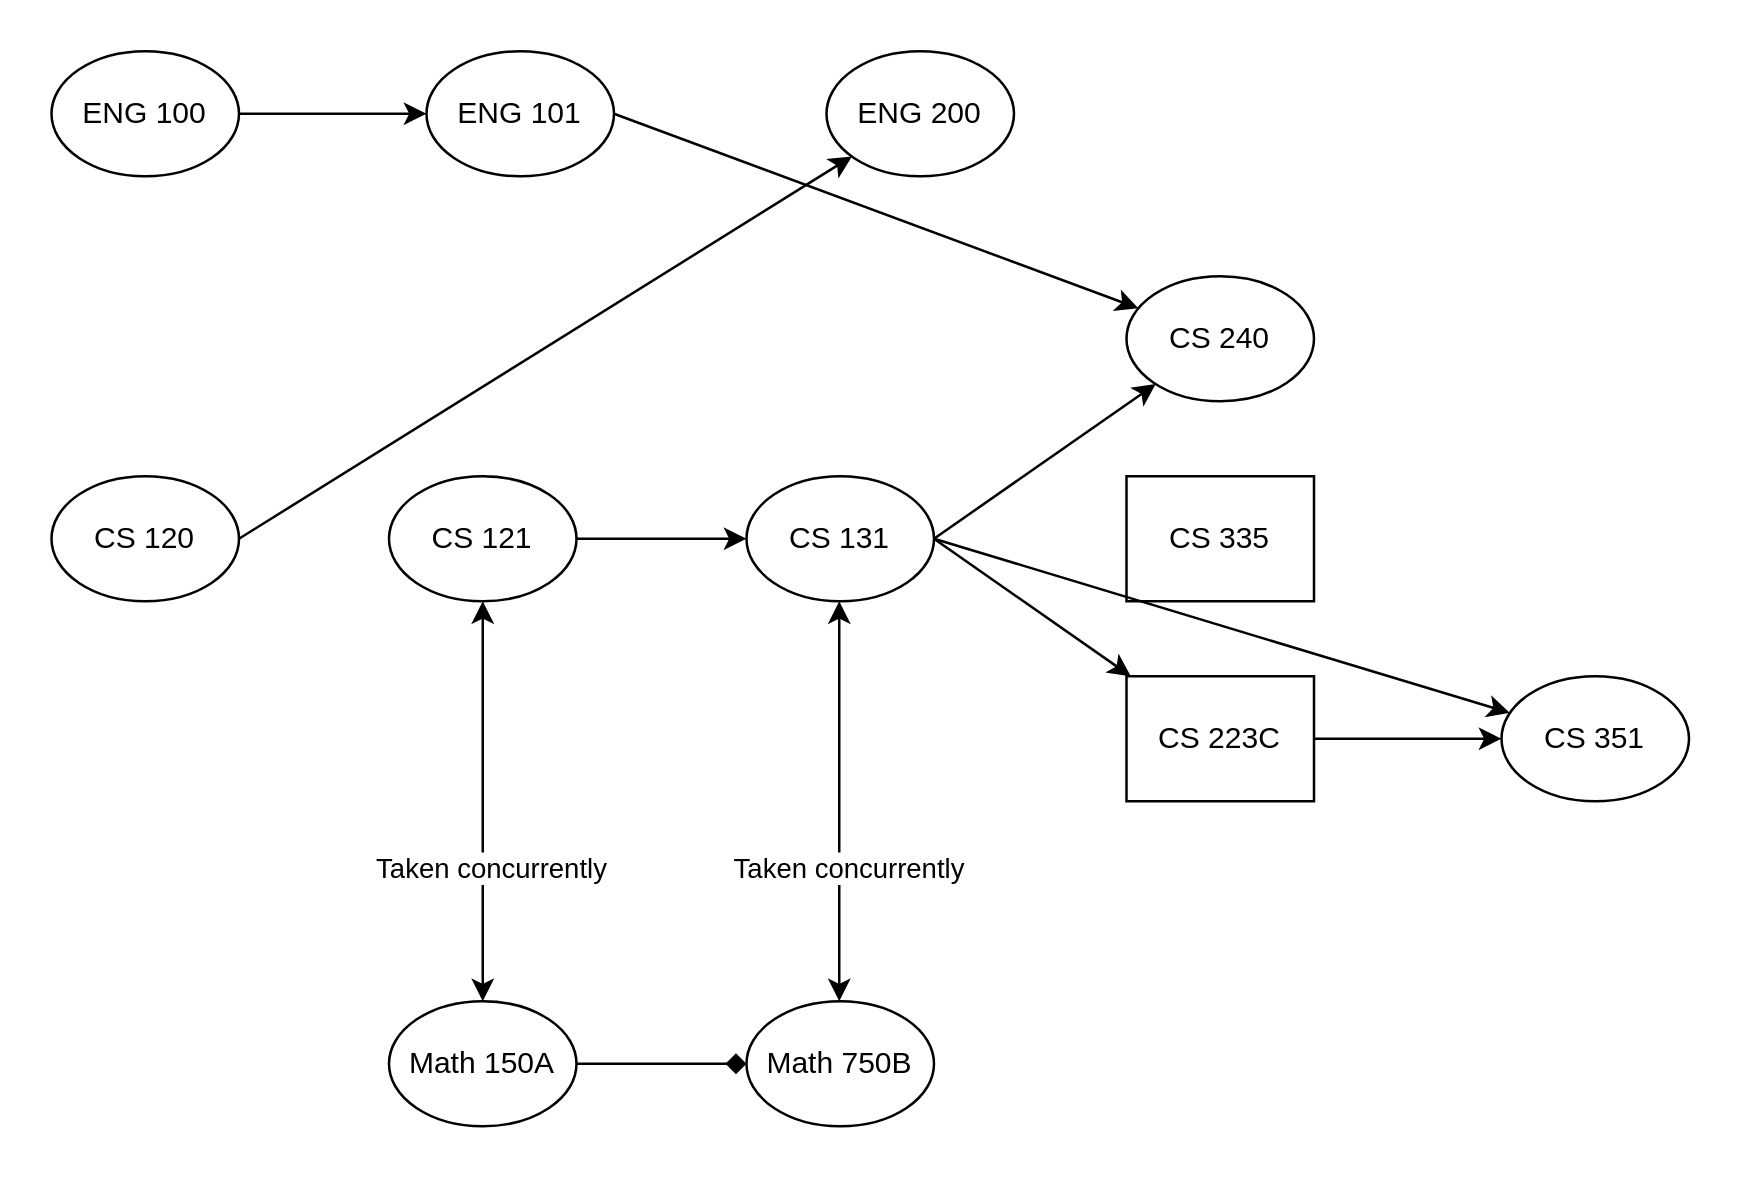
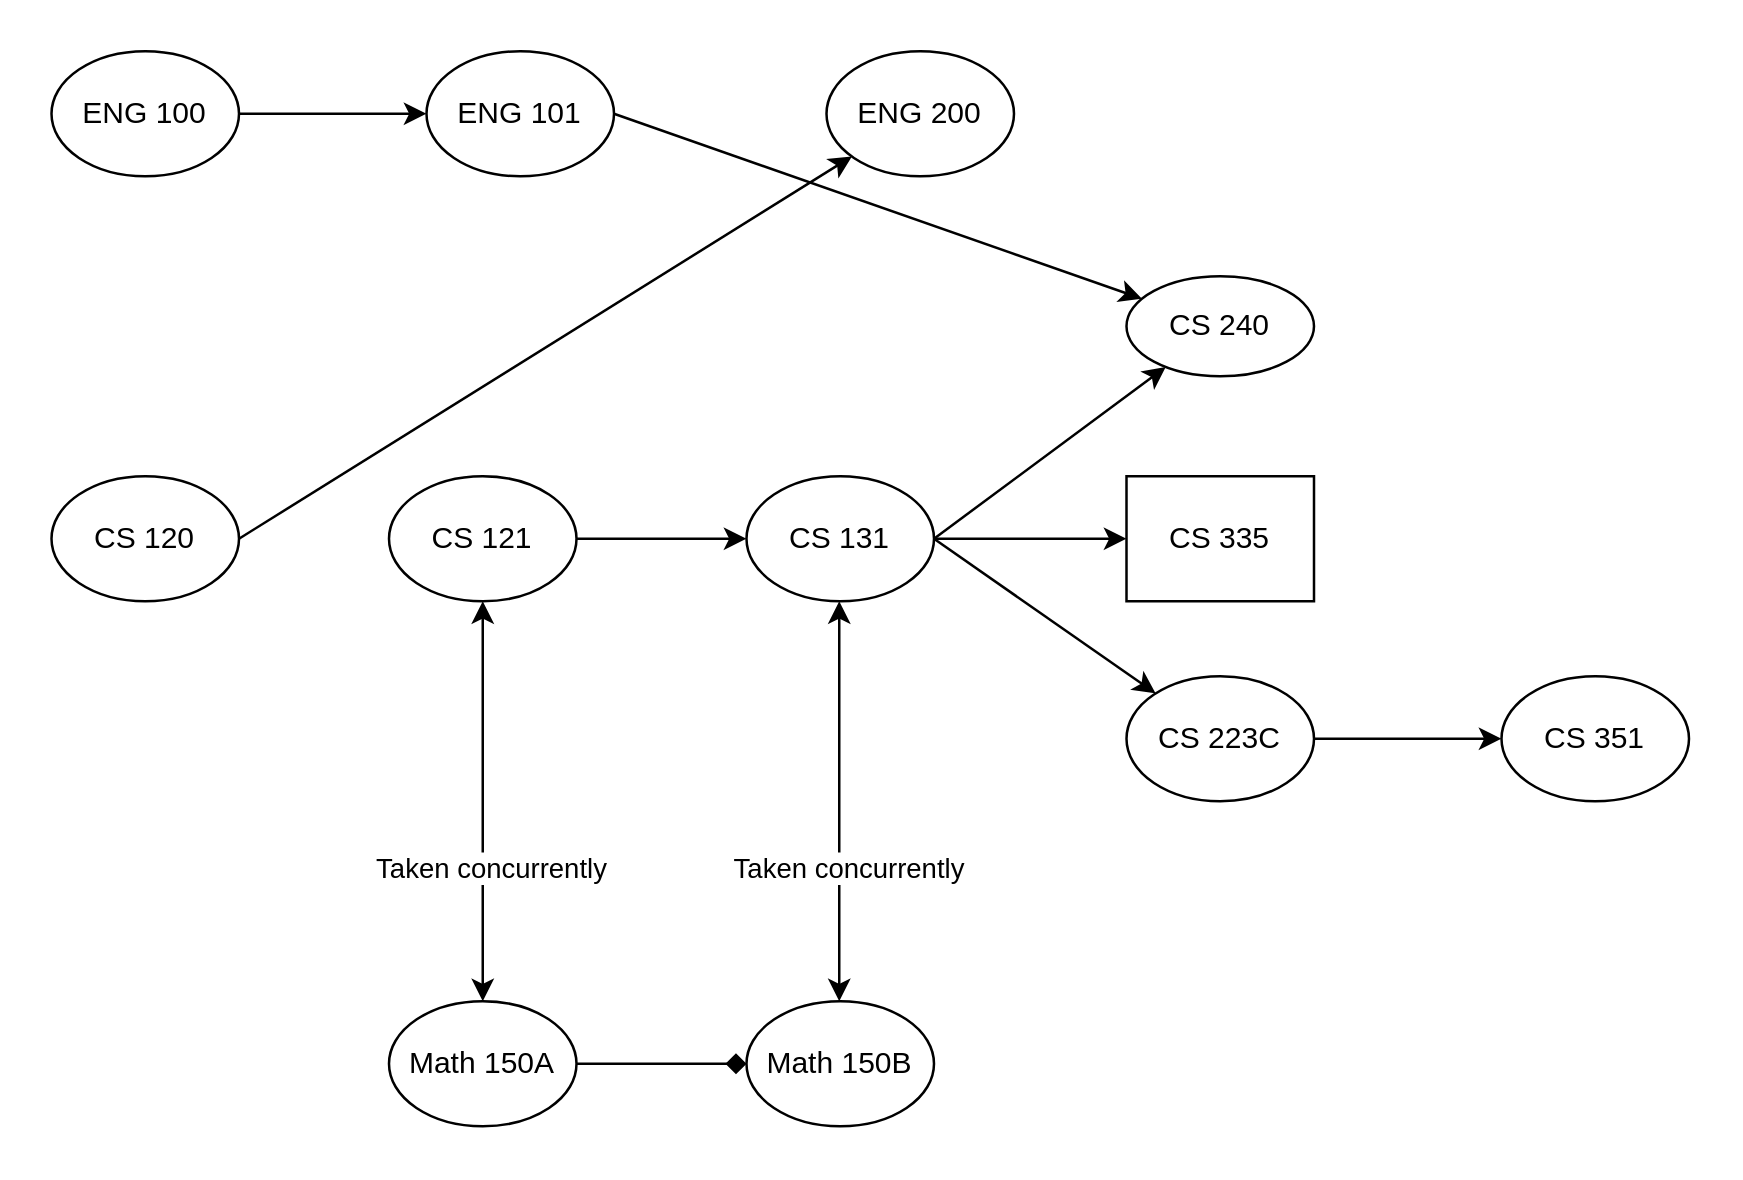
- <mxCell id="5" value="CS 240" style="ellipse;whiteSpace=wrap;html=1;" vertex="1" parent="1"><mxGeometry x="450" y="110" width="75" height="50" as="geometry" /></mxCell>
+ <mxCell id="5" value="CS 240" style="ellipse;whiteSpace=wrap;html=1;" vertex="1" parent="1"><mxGeometry x="450" y="110" width="75" height="40" as="geometry" /></mxCell>
- <mxCell id="11" value="" style="endArrow=classic;html=1;exitX=1;exitY=0.5;exitDx=0;exitDy=0;" edge="1" parent="1" source="4" target="7"><mxGeometry width="50" height="50" relative="1" as="geometry"><mxPoint x="380" y="240" as="sourcePoint" /><mxPoint x="430" y="190" as="targetPoint" /></mxGeometry></mxCell>
+ <mxCell id="11" value="" style="endArrow=classic;html=1;exitX=1;exitY=0.5;exitDx=0;exitDy=0;entryX=0;entryY=0.5;entryDx=0;entryDy=0;" edge="1" parent="1" source="4" target="6"><mxGeometry width="50" height="50" relative="1" as="geometry"><mxPoint x="380" y="240" as="sourcePoint" /><mxPoint x="430" y="190" as="targetPoint" /></mxGeometry></mxCell>
- <mxCell id="8" value="CS 223C" style="whiteSpace=wrap;html=1;rounded=0;" vertex="1" parent="1"><mxGeometry x="450" y="270" width="75" height="50" as="geometry" /></mxCell>
+ <mxCell id="8" value="CS 223C" style="ellipse;whiteSpace=wrap;html=1;" vertex="1" parent="1"><mxGeometry x="450" y="270" width="75" height="50" as="geometry" /></mxCell>
- <mxCell id="18" value="Math 750B" style="ellipse;whiteSpace=wrap;html=1;" vertex="1" parent="1"><mxGeometry x="298" y="400" width="75" height="50" as="geometry" /></mxCell>
+ <mxCell id="18" value="Math 150B" style="ellipse;whiteSpace=wrap;html=1;" vertex="1" parent="1"><mxGeometry x="298" y="400" width="75" height="50" as="geometry" /></mxCell>
